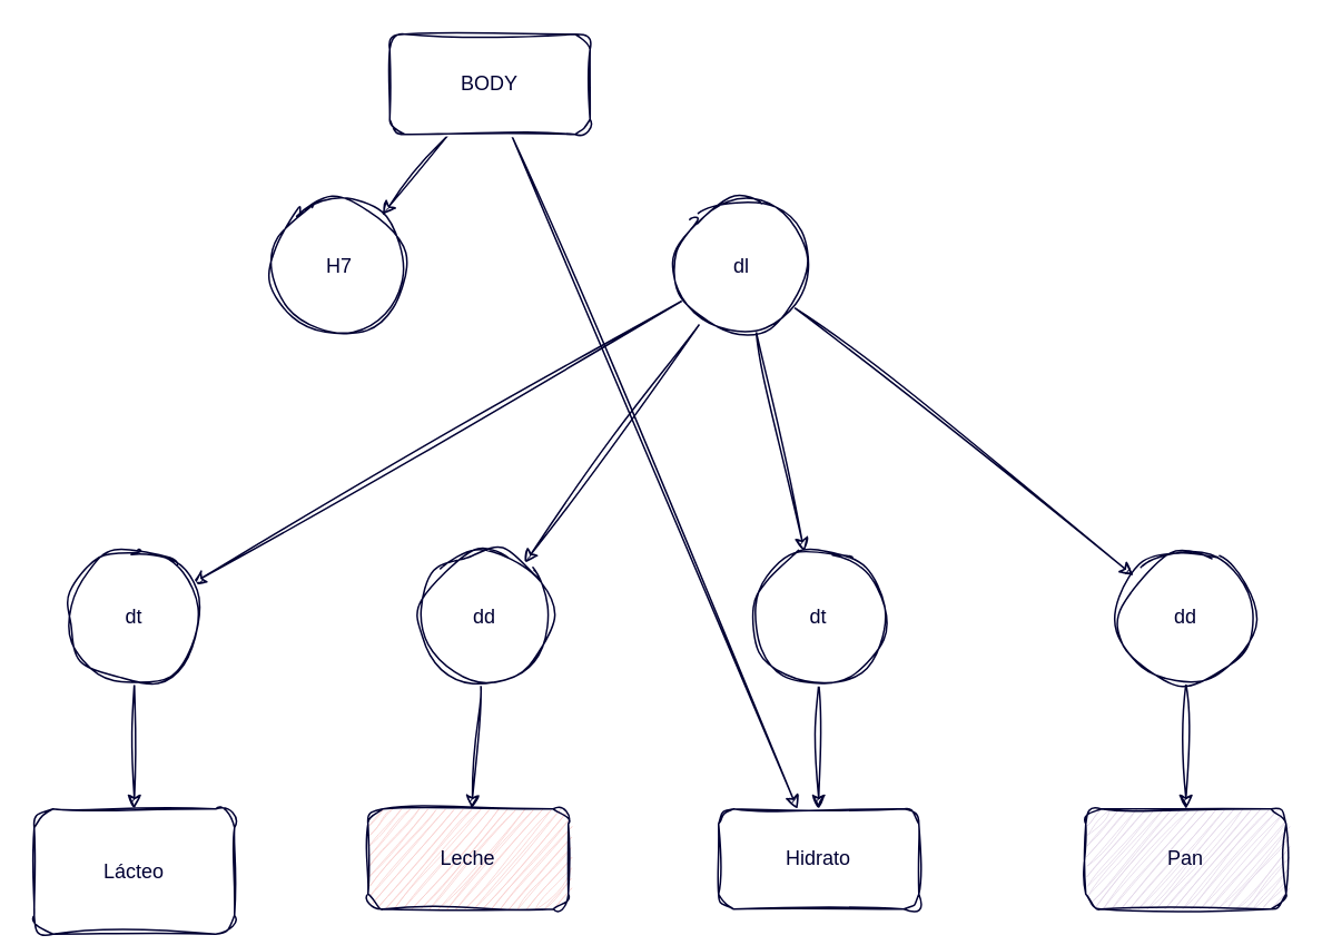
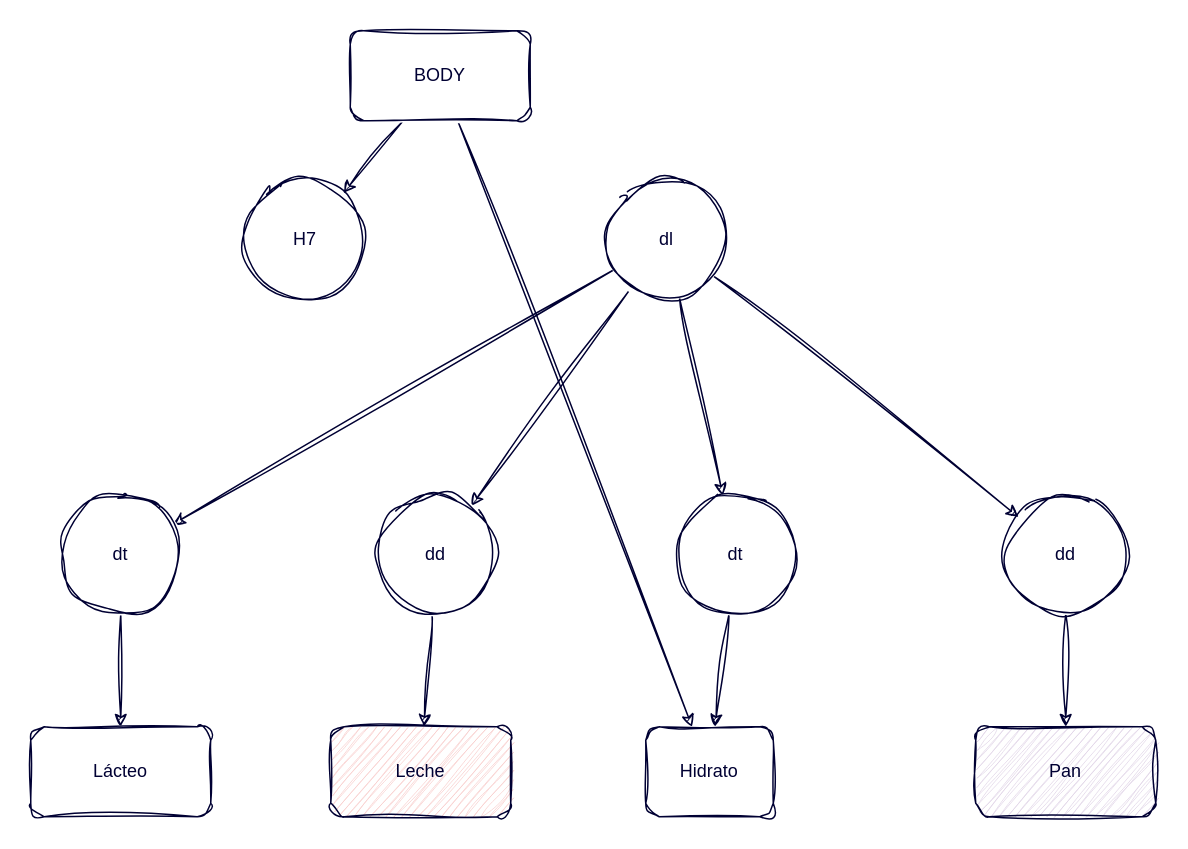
- <mxCell id="21" value="Hidrato" style="whiteSpace=wrap;html=1;rounded=1;sketch=1;curveFitting=1;jiggle=2;fillColor=#FFFFFF;strokeColor=#000033;fontColor=#000033;" vertex="1" parent="1"><mxGeometry x="430" y="484" width="120" height="60" as="geometry" /></mxCell>
+ <mxCell id="21" value="Hidrato" style="whiteSpace=wrap;html=1;rounded=1;sketch=1;curveFitting=1;jiggle=2;fillColor=#FFFFFF;strokeColor=#000033;fontColor=#000033;" vertex="1" parent="1"><mxGeometry x="430" y="484" width="85" height="60" as="geometry" /></mxCell>
- <mxCell id="19" value="Lácteo" style="rounded=1;whiteSpace=wrap;html=1;sketch=1;curveFitting=1;jiggle=2;fillColor=#FFFFFF;strokeColor=#000033;fontColor=#000033;" vertex="1" parent="1"><mxGeometry x="20" y="484" width="120" height="75" as="geometry" /></mxCell>
+ <mxCell id="19" value="Lácteo" style="rounded=1;whiteSpace=wrap;html=1;sketch=1;curveFitting=1;jiggle=2;fillColor=#FFFFFF;strokeColor=#000033;fontColor=#000033;" vertex="1" parent="1"><mxGeometry x="20" y="484" width="120" height="60" as="geometry" /></mxCell>
